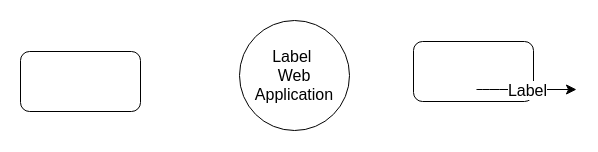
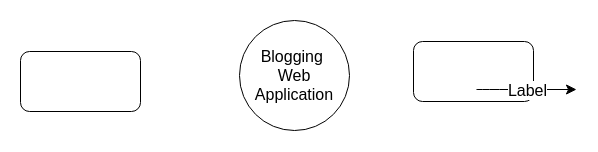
- <mxCell id="2" value="Label&amp;nbsp;&lt;br&gt;Web&lt;br&gt;Application" style="ellipse;whiteSpace=wrap;html=1;aspect=fixed;fontSize=16;" vertex="1" parent="1"><mxGeometry x="239" y="20" width="110" height="110" as="geometry" /></mxCell>
+ <mxCell id="2" value="Blogging&amp;nbsp;&lt;br&gt;Web&lt;br&gt;Application" style="ellipse;whiteSpace=wrap;html=1;aspect=fixed;fontSize=16;" vertex="1" parent="1"><mxGeometry x="239" y="20" width="110" height="110" as="geometry" /></mxCell>
